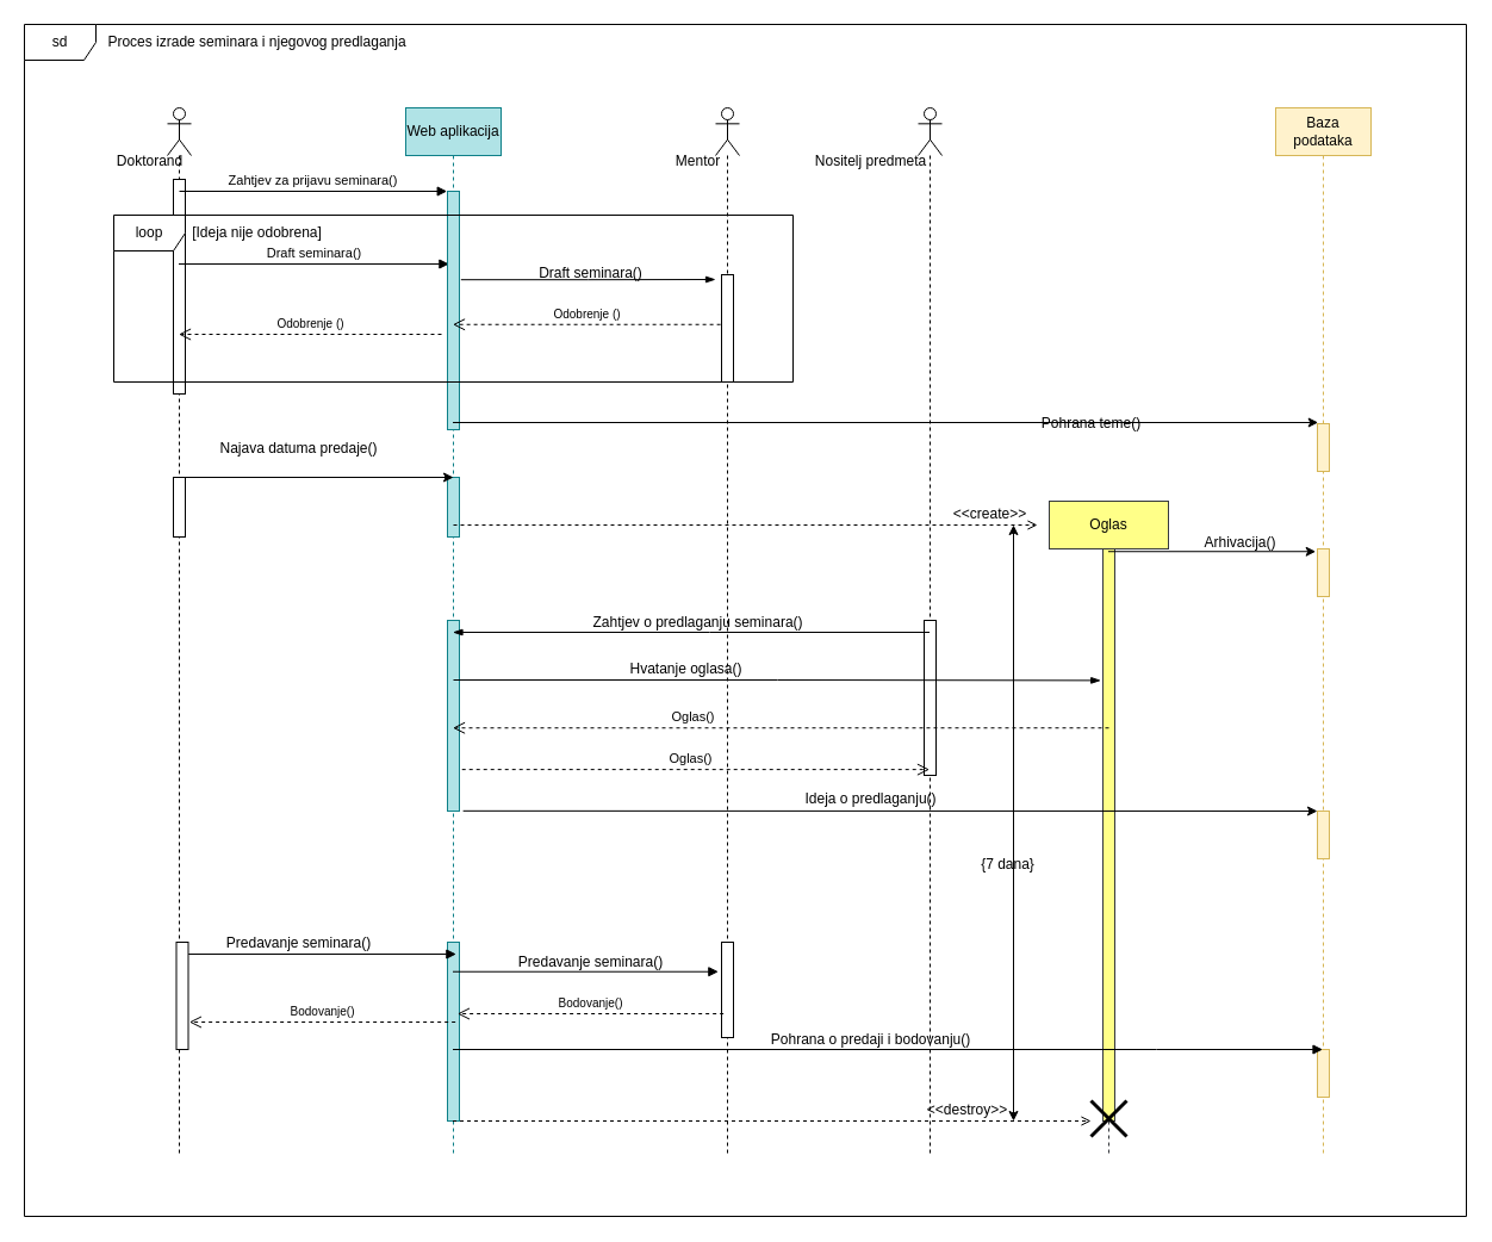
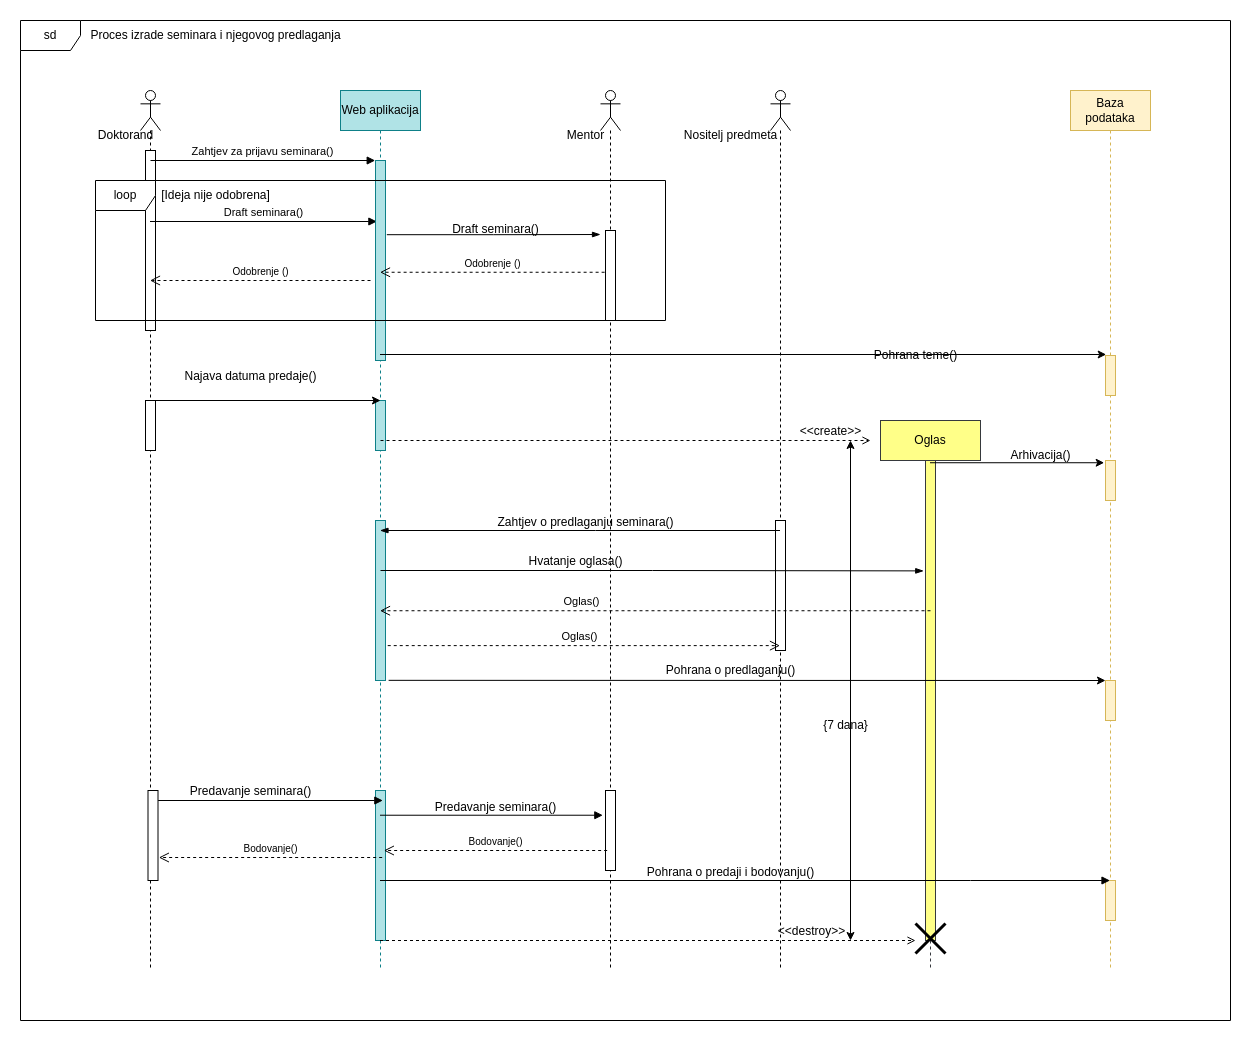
- <mxCell id="52" value="Ideja o predlaganju()" style="text;html=1;align=center;verticalAlign=middle;resizable=0;points=[];autosize=1;strokeColor=none;fillColor=none;" vertex="1" parent="1"><mxGeometry x="655" y="655" width="150" height="30" as="geometry" /></mxCell>
+ <mxCell id="52" value="Pohrana o predlaganju()" style="text;html=1;align=center;verticalAlign=middle;resizable=0;points=[];autosize=1;strokeColor=none;fillColor=none;" vertex="1" parent="1"><mxGeometry x="655" y="655" width="150" height="30" as="geometry" /></mxCell>
